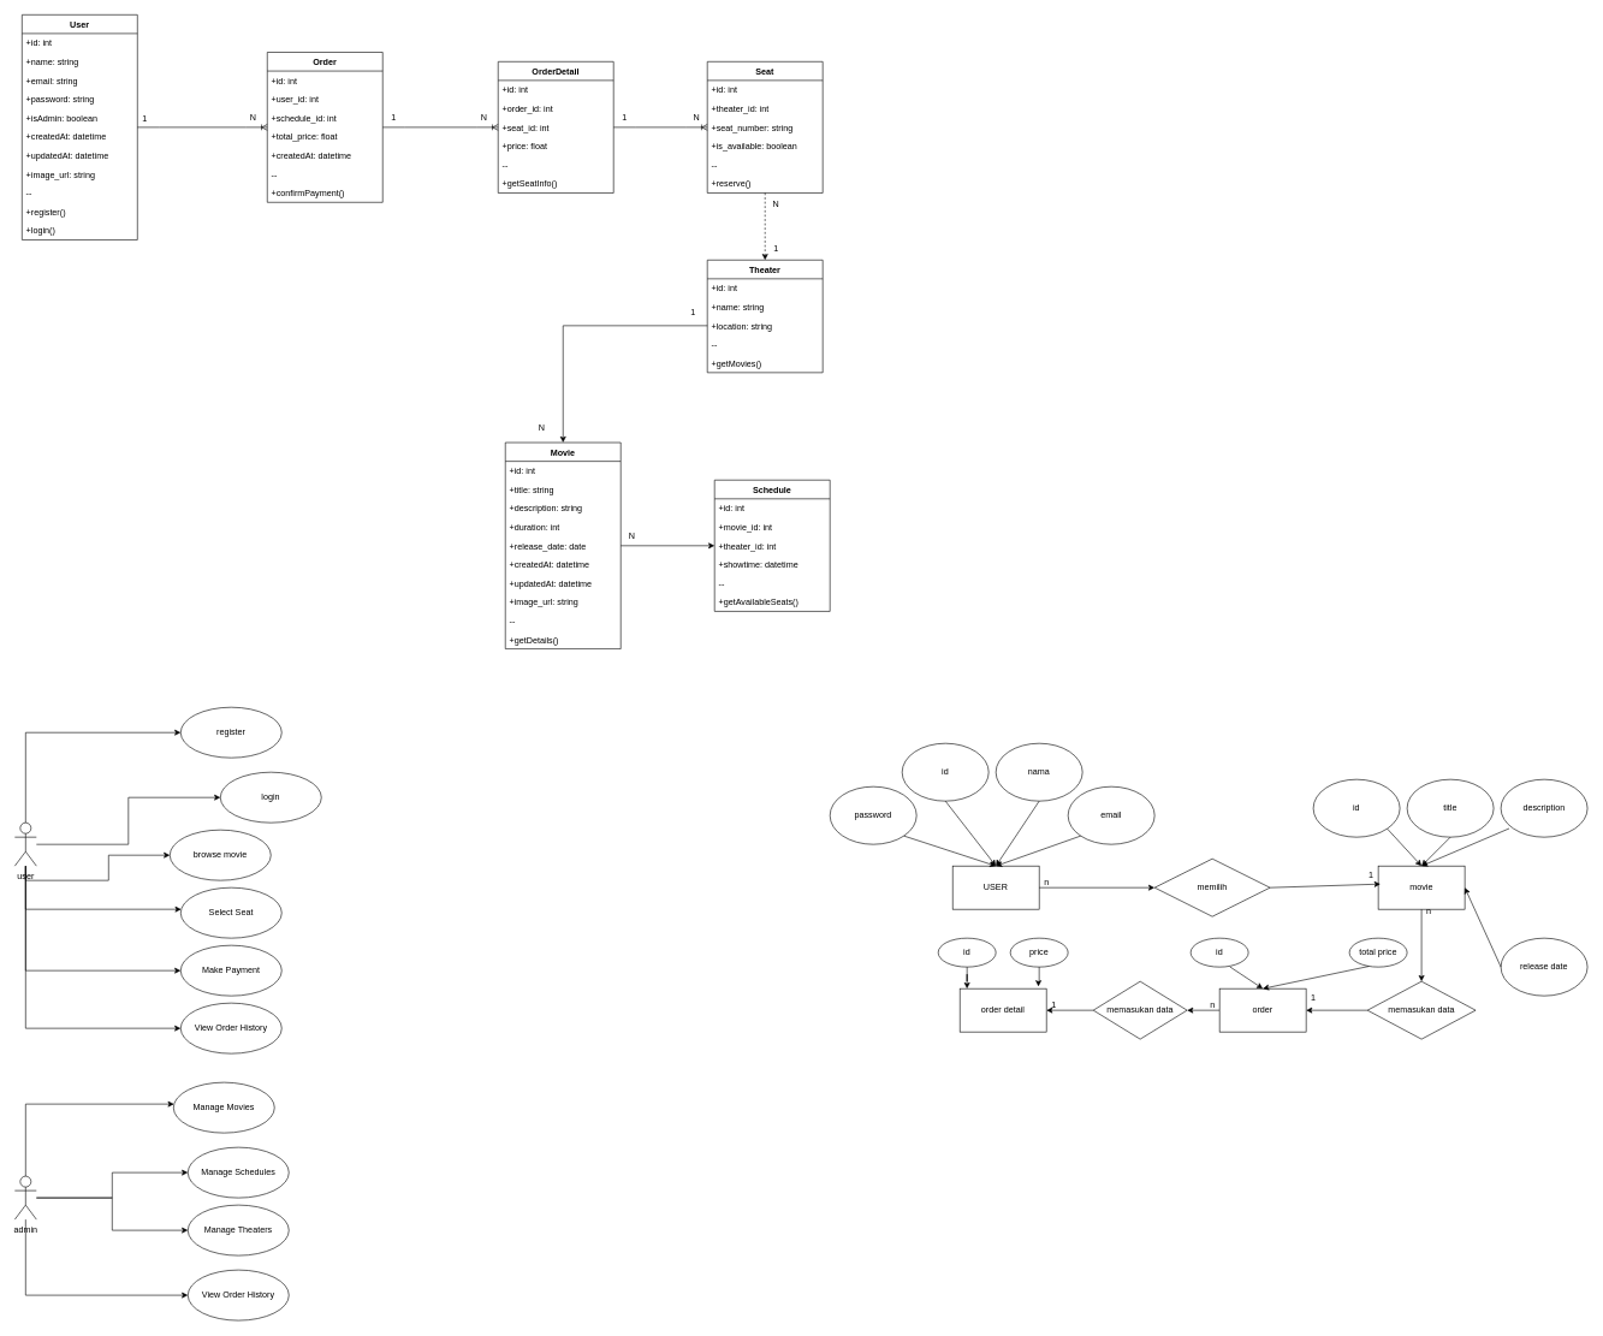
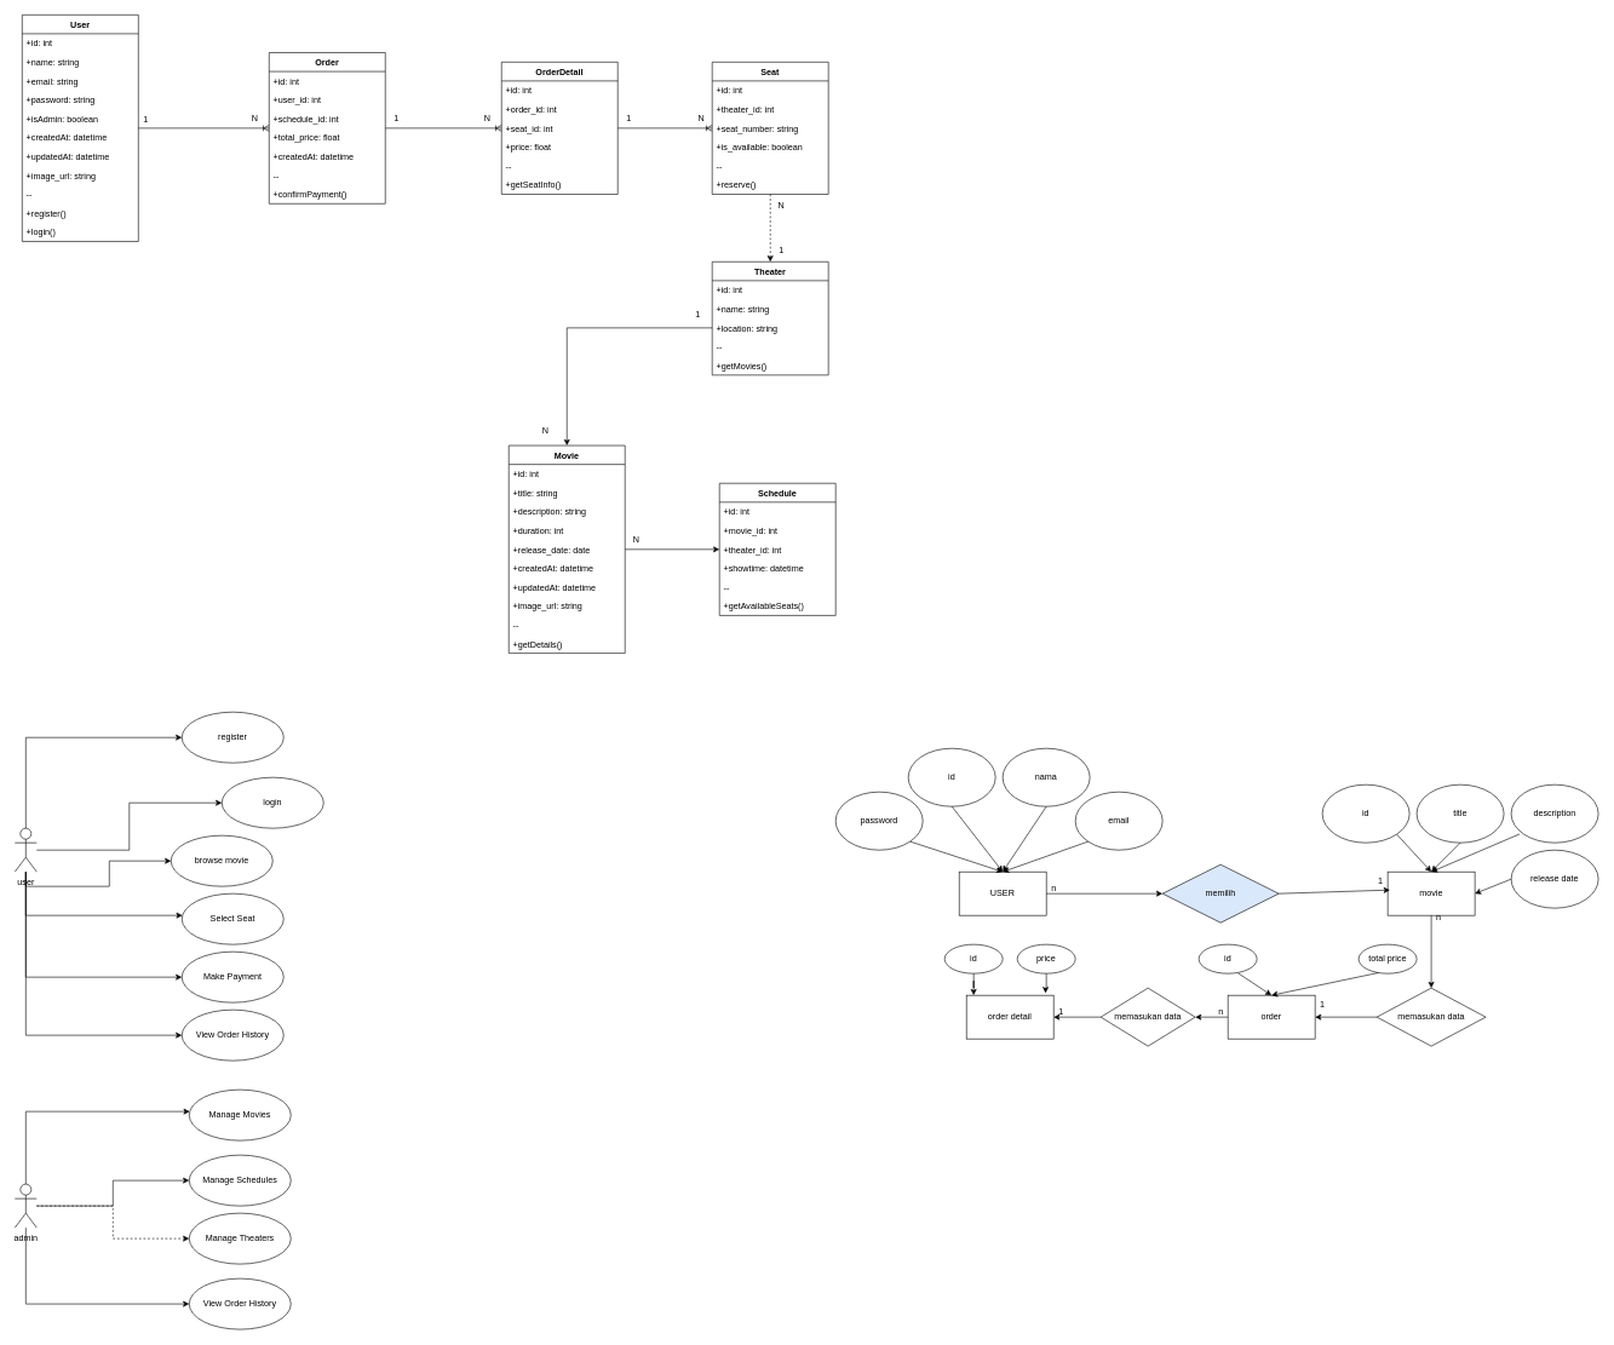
- <mxCell id="108" value="memilih" style="rhombus;whiteSpace=wrap;html=1;" vertex="1" parent="1"><mxGeometry x="1600" y="1190" width="160" height="80" as="geometry" /></mxCell>
+ <mxCell id="108" value="memilih" style="rhombus;whiteSpace=wrap;html=1;fillColor=#dae8fc;" vertex="1" parent="1"><mxGeometry x="1600" y="1190" width="160" height="80" as="geometry" /></mxCell>
- <mxCell id="113" value="release date" style="ellipse;whiteSpace=wrap;html=1;" vertex="1" parent="1"><mxGeometry x="2080" y="1300" width="120" height="80" as="geometry" /></mxCell>
+ <mxCell id="113" value="release date" style="ellipse;whiteSpace=wrap;html=1;" vertex="1" parent="1"><mxGeometry x="2080" y="1170" width="120" height="80" as="geometry" /></mxCell>
- <mxCell id="98" value="Manage Movies" style="ellipse;whiteSpace=wrap;html=1;" parent="1" vertex="1"><mxGeometry x="240" y="1500" width="140" height="70" as="geometry" /></mxCell>
+ <mxCell id="98" value="Manage Movies" style="ellipse;whiteSpace=wrap;html=1;" parent="1" vertex="1"><mxGeometry x="260" y="1500" width="140" height="70" as="geometry" /></mxCell>
- <mxCell id="79" style="edgeStyle=orthogonalEdgeStyle;rounded=0;orthogonalLoop=1;jettySize=auto;html=1;" parent="1" source="81" target="96" edge="1"><mxGeometry relative="1" as="geometry" /></mxCell>
+ <mxCell id="79" style="edgeStyle=orthogonalEdgeStyle;rounded=0;orthogonalLoop=1;jettySize=auto;html=1;dashed=1;" parent="1" source="81" target="96" edge="1"><mxGeometry relative="1" as="geometry" /></mxCell>
